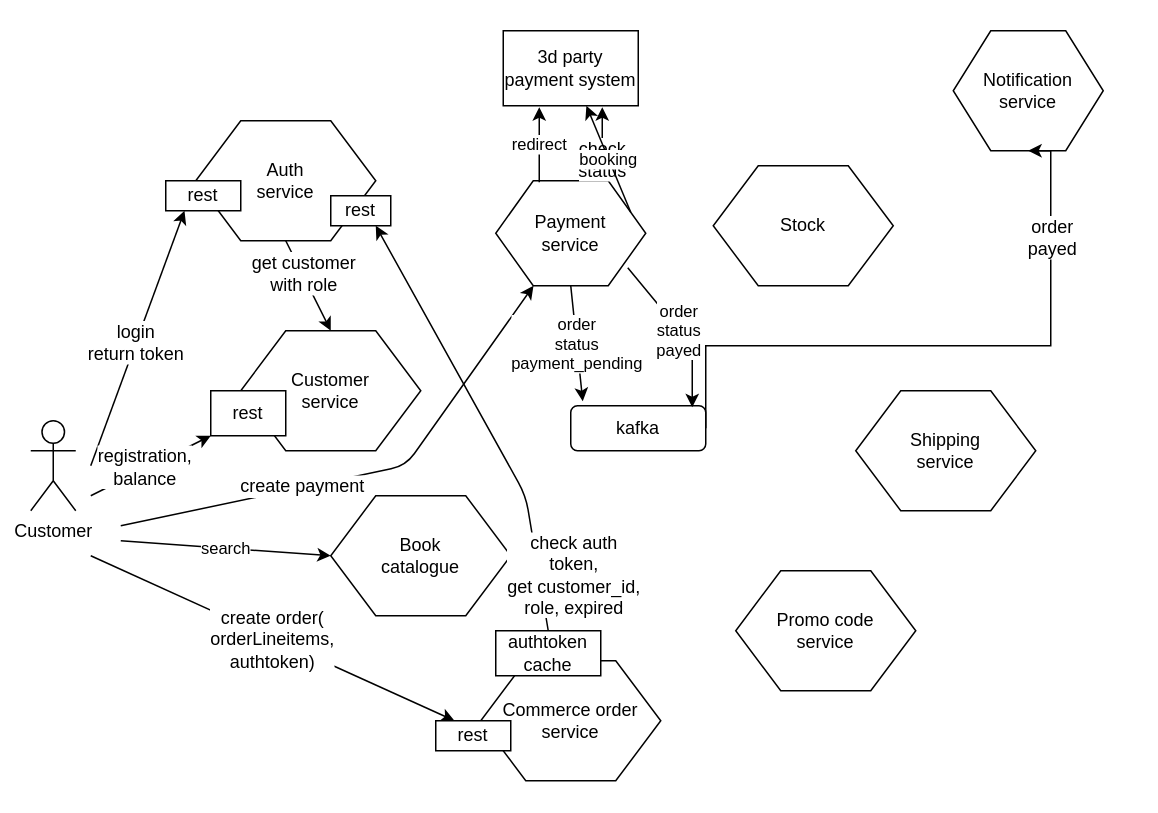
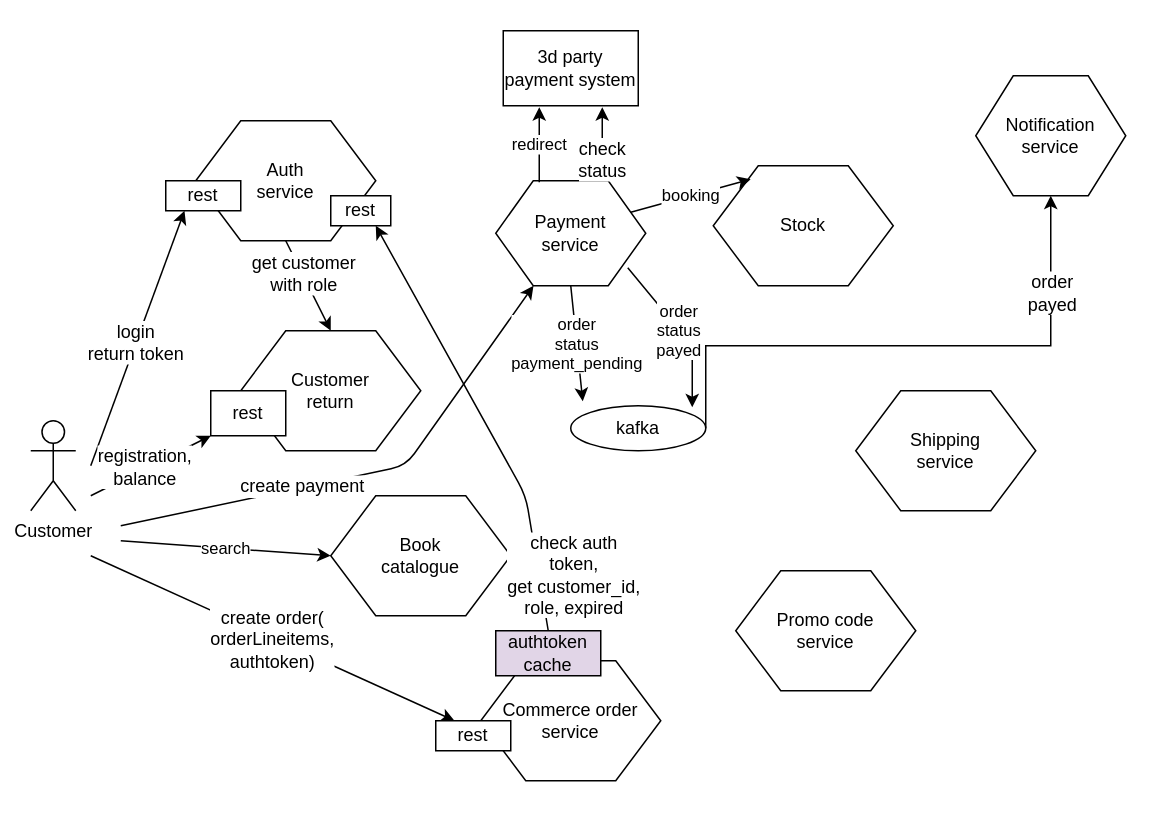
- <mxCell id="19" value="Notification&lt;br&gt;service" style="shape=hexagon;perimeter=hexagonPerimeter2;whiteSpace=wrap;html=1;" parent="1" vertex="1"><mxGeometry x="635" y="20" width="100" height="80" as="geometry" /></mxCell>
+ <mxCell id="19" value="Notification&lt;br&gt;service" style="shape=hexagon;perimeter=hexagonPerimeter2;whiteSpace=wrap;html=1;" parent="1" vertex="1"><mxGeometry x="650" y="50" width="100" height="80" as="geometry" /></mxCell>
- <mxCell id="39" value="booking" style="endArrow=classic;html=1;exitX=1;exitY=0.25;exitDx=0;exitDy=0;" parent="1" source="5" target="33" edge="1"><mxGeometry width="50" height="50" relative="1" as="geometry"><mxPoint x="380" y="290" as="sourcePoint" /><mxPoint x="430" y="240" as="targetPoint" /></mxGeometry></mxCell>
+ <mxCell id="39" value="booking" style="endArrow=classic;html=1;exitX=1;exitY=0.25;exitDx=0;exitDy=0;entryX=0.208;entryY=0.113;entryDx=0;entryDy=0;entryPerimeter=0;" parent="1" source="5" target="6" edge="1"><mxGeometry width="50" height="50" relative="1" as="geometry"><mxPoint x="380" y="290" as="sourcePoint" /><mxPoint x="430" y="240" as="targetPoint" /></mxGeometry></mxCell>
- <mxCell id="4" value="Customer&lt;br&gt;service" style="shape=hexagon;perimeter=hexagonPerimeter2;whiteSpace=wrap;html=1;" parent="1" vertex="1"><mxGeometry x="160" y="220" width="120" height="80" as="geometry" /></mxCell>
+ <mxCell id="4" value="Customer&lt;br&gt;return" style="shape=hexagon;perimeter=hexagonPerimeter2;whiteSpace=wrap;html=1;" parent="1" vertex="1"><mxGeometry x="160" y="220" width="120" height="80" as="geometry" /></mxCell>
- <mxCell id="22" value="kafka" style="rounded=1;whiteSpace=wrap;html=1;" parent="1" vertex="1"><mxGeometry x="380" y="270" width="90" height="30" as="geometry" /></mxCell>
+ <mxCell id="22" value="kafka" style="ellipse;whiteSpace=wrap;html=1;" parent="1" vertex="1"><mxGeometry x="380" y="270" width="90" height="30" as="geometry" /></mxCell>
- <mxCell id="32" value="authtoken cache" style="rounded=0;whiteSpace=wrap;html=1;" parent="1" vertex="1"><mxGeometry x="330" y="420" width="70" height="30" as="geometry" /></mxCell>
+ <mxCell id="32" value="authtoken cache" style="rounded=0;whiteSpace=wrap;html=1;fillColor=#e1d5e7;" parent="1" vertex="1"><mxGeometry x="330" y="420" width="70" height="30" as="geometry" /></mxCell>
